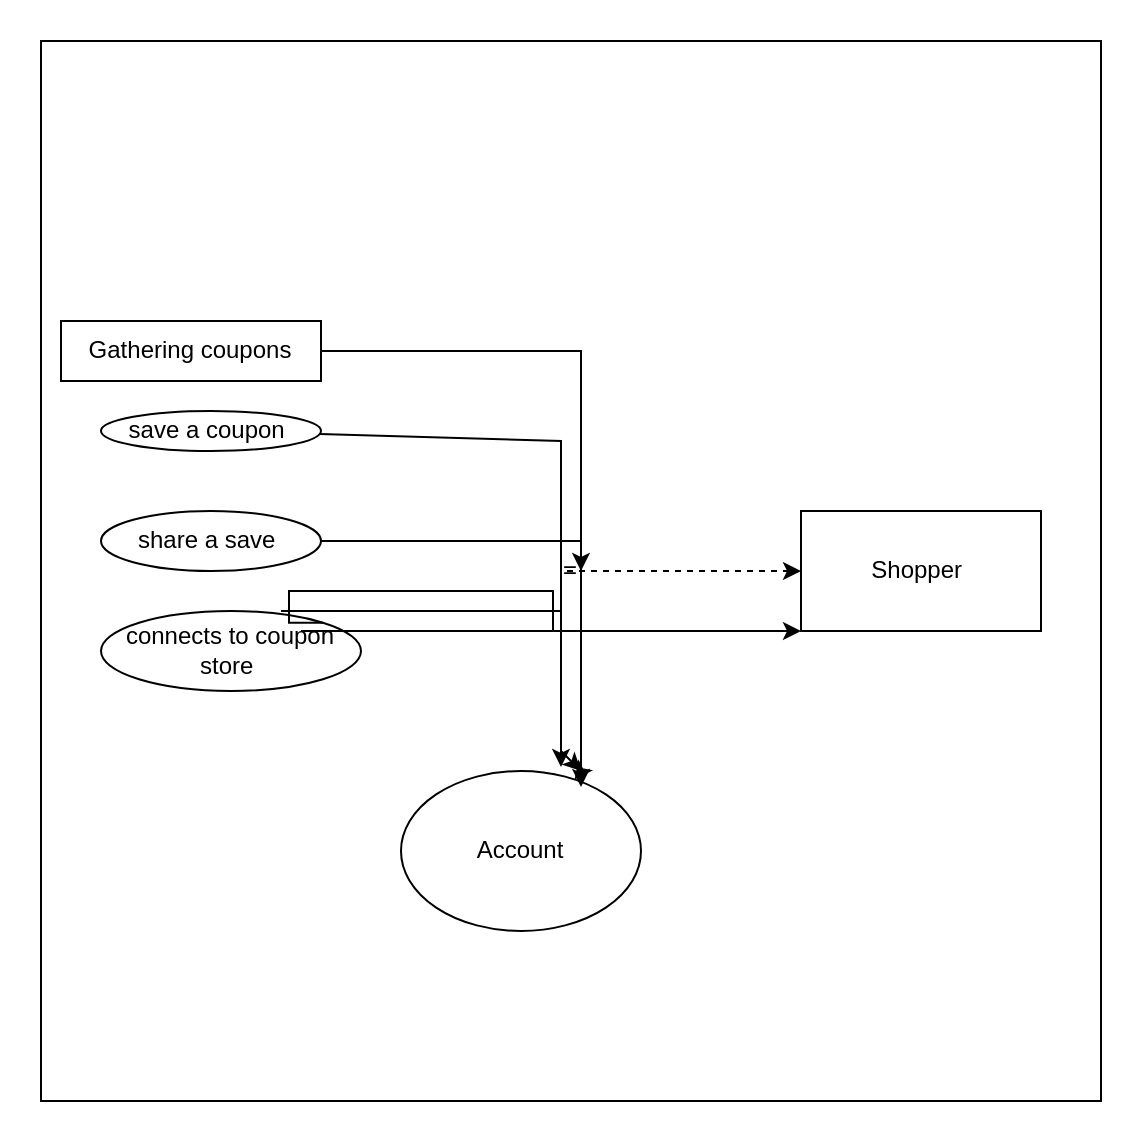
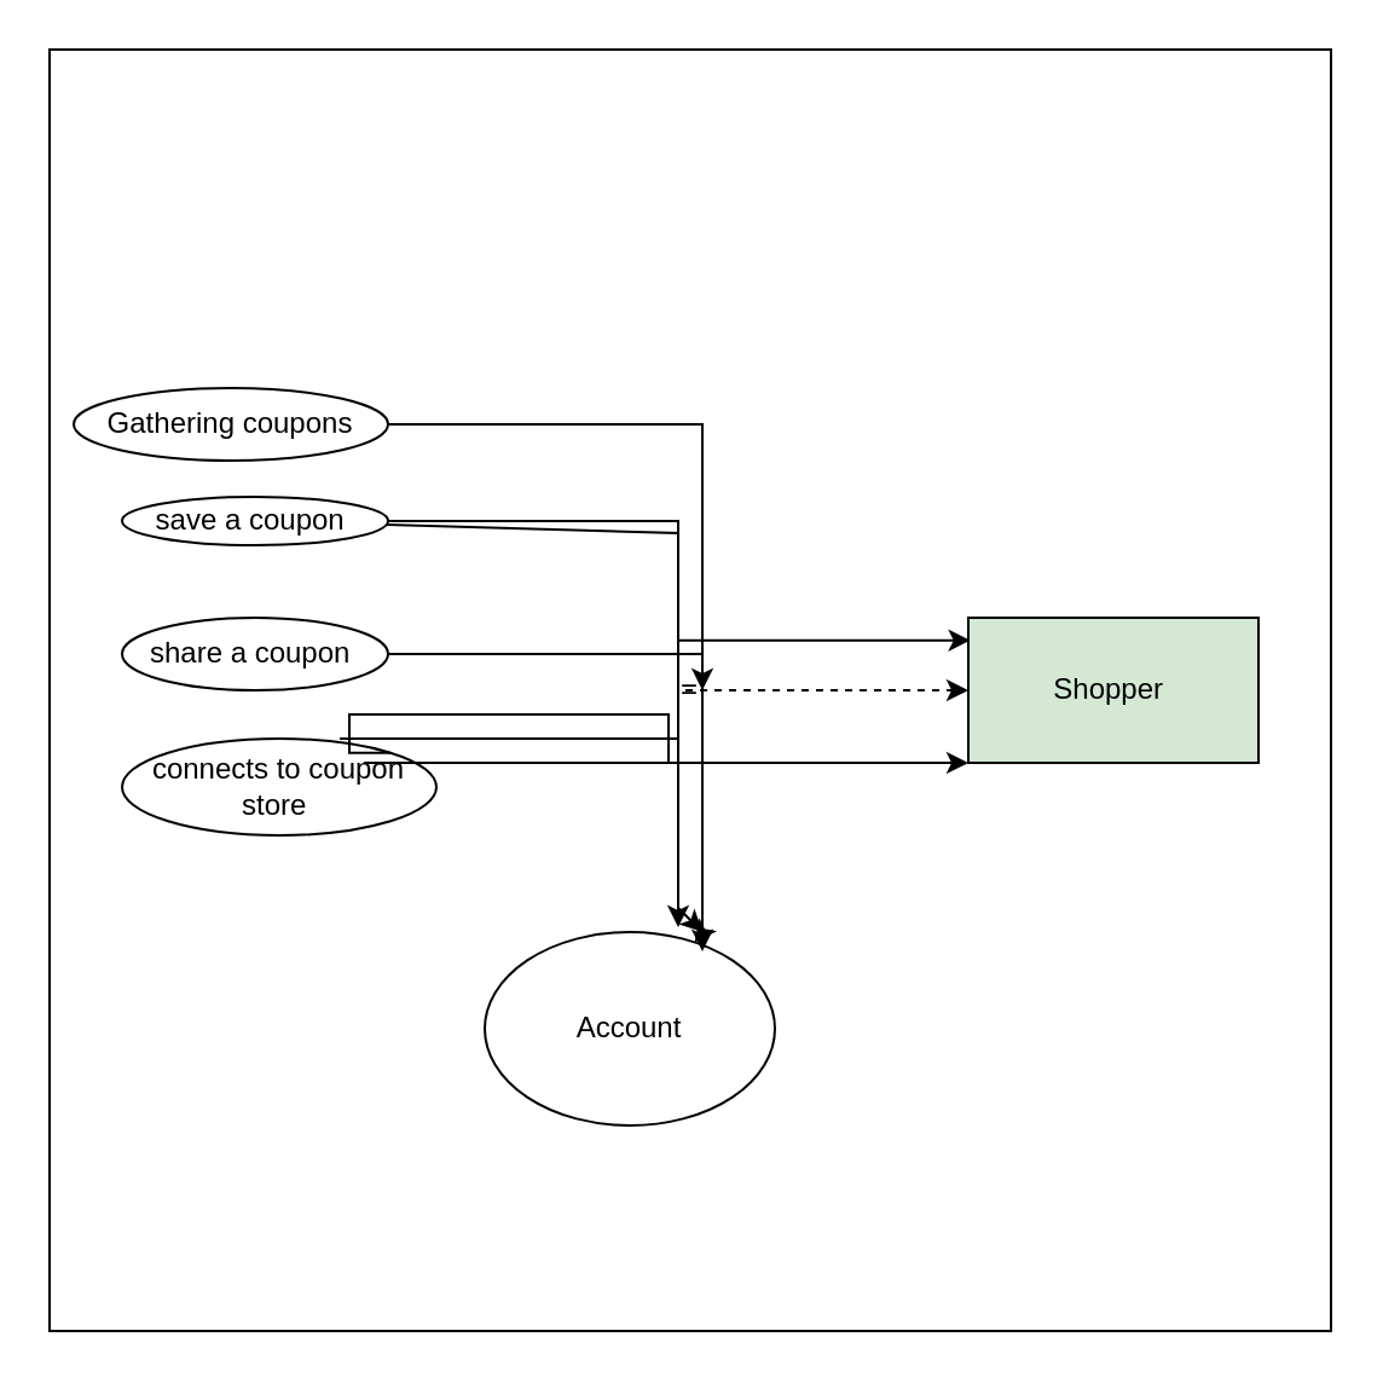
- <mxCell id="5" value="Gathering coupons&lt;span id=&quot;docs-internal-guid-5486df5c-7fff-dd6d-e01f-a01f22e2af1f&quot;&gt;&lt;/span&gt;" style="whiteSpace=wrap;html=1;rounded=0;" vertex="1" parent="1"><mxGeometry x="30" y="160" width="130" height="30" as="geometry" /></mxCell>
+ <mxCell id="5" value="Gathering coupons&lt;span id=&quot;docs-internal-guid-5486df5c-7fff-dd6d-e01f-a01f22e2af1f&quot;&gt;&lt;/span&gt;" style="ellipse;whiteSpace=wrap;html=1;" vertex="1" parent="1"><mxGeometry x="30" y="160" width="130" height="30" as="geometry" /></mxCell>
+ <mxCell id="3" style="edgeStyle=orthogonalEdgeStyle;rounded=0;orthogonalLoop=1;jettySize=auto;html=1;exitX=1;exitY=0.5;exitDx=0;exitDy=0;entryX=0.007;entryY=0.156;entryDx=0;entryDy=0;entryPerimeter=0;" edge="1" parent="1" source="4" target="8"><mxGeometry relative="1" as="geometry"><mxPoint x="390" y="275" as="targetPoint" /></mxGeometry></mxCell>
- <mxCell id="6" value="share a save&amp;nbsp;" style="ellipse;whiteSpace=wrap;html=1;" vertex="1" parent="1"><mxGeometry x="50" y="255" width="110" height="30" as="geometry" /></mxCell>
+ <mxCell id="6" value="share a coupon&amp;nbsp;" style="ellipse;whiteSpace=wrap;html=1;" vertex="1" parent="1"><mxGeometry x="50" y="255" width="110" height="30" as="geometry" /></mxCell>
- <mxCell id="8" value="Shopper&amp;nbsp;" style="rounded=0;whiteSpace=wrap;html=1;" vertex="1" parent="1"><mxGeometry x="400" y="255" width="120" height="60" as="geometry" /></mxCell>
+ <mxCell id="8" value="Shopper&amp;nbsp;" style="rounded=0;whiteSpace=wrap;html=1;fillColor=#d5e8d4;" vertex="1" parent="1"><mxGeometry x="400" y="255" width="120" height="60" as="geometry" /></mxCell>
